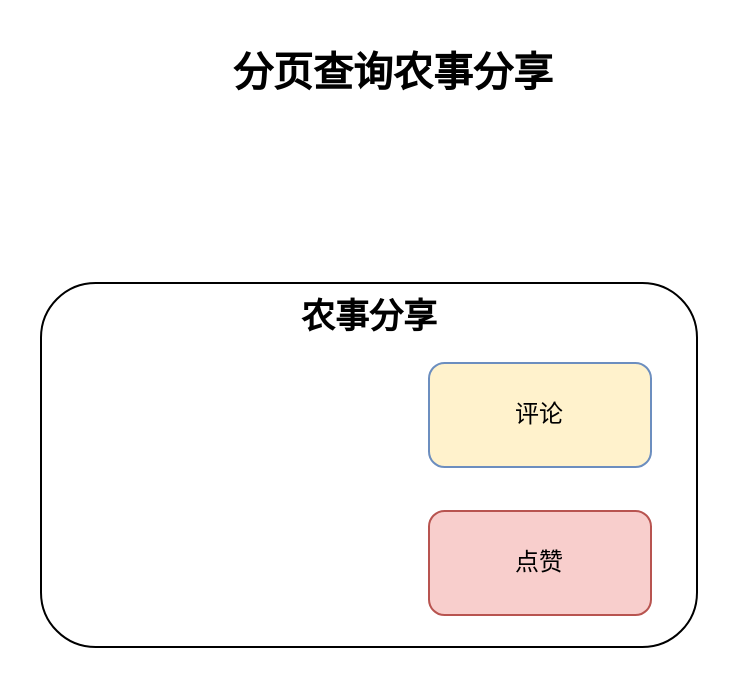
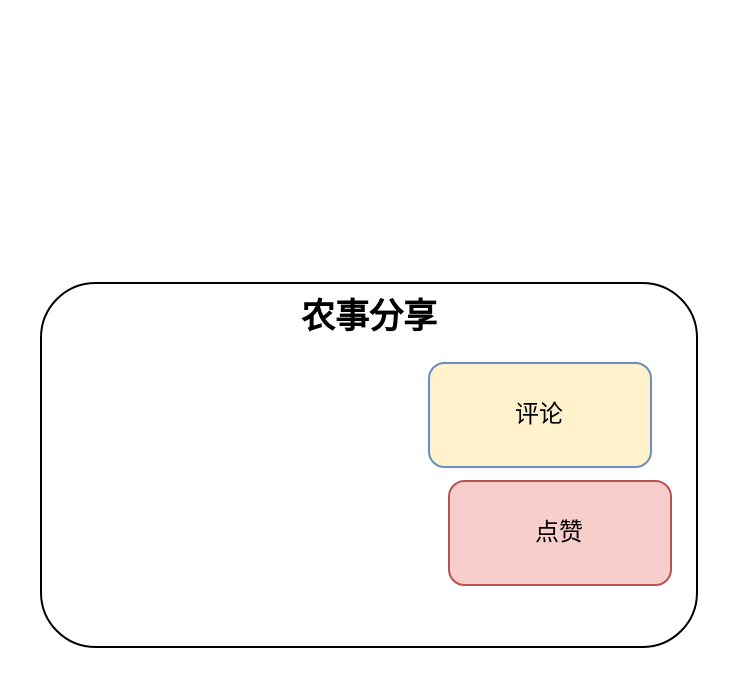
- <mxCell id="2" value="分页查询农事分享" style="text;html=1;align=center;verticalAlign=middle;whiteSpace=wrap;rounded=0;fontStyle=1;strokeWidth=0;fontSize=20;" vertex="1" parent="1"><mxGeometry x="113.5" y="20" width="165" height="30" as="geometry" /></mxCell>
- <mxCell id="6" value="点赞" style="rounded=1;whiteSpace=wrap;html=1;fillColor=#f8cecc;strokeColor=#b85450;" vertex="1" parent="1"><mxGeometry x="214" y="255" width="111" height="52" as="geometry" /></mxCell>
+ <mxCell id="6" value="点赞" style="rounded=1;whiteSpace=wrap;html=1;fillColor=#f8cecc;strokeColor=#b85450;" vertex="1" parent="1"><mxGeometry x="224" y="240" width="111" height="52" as="geometry" /></mxCell>
